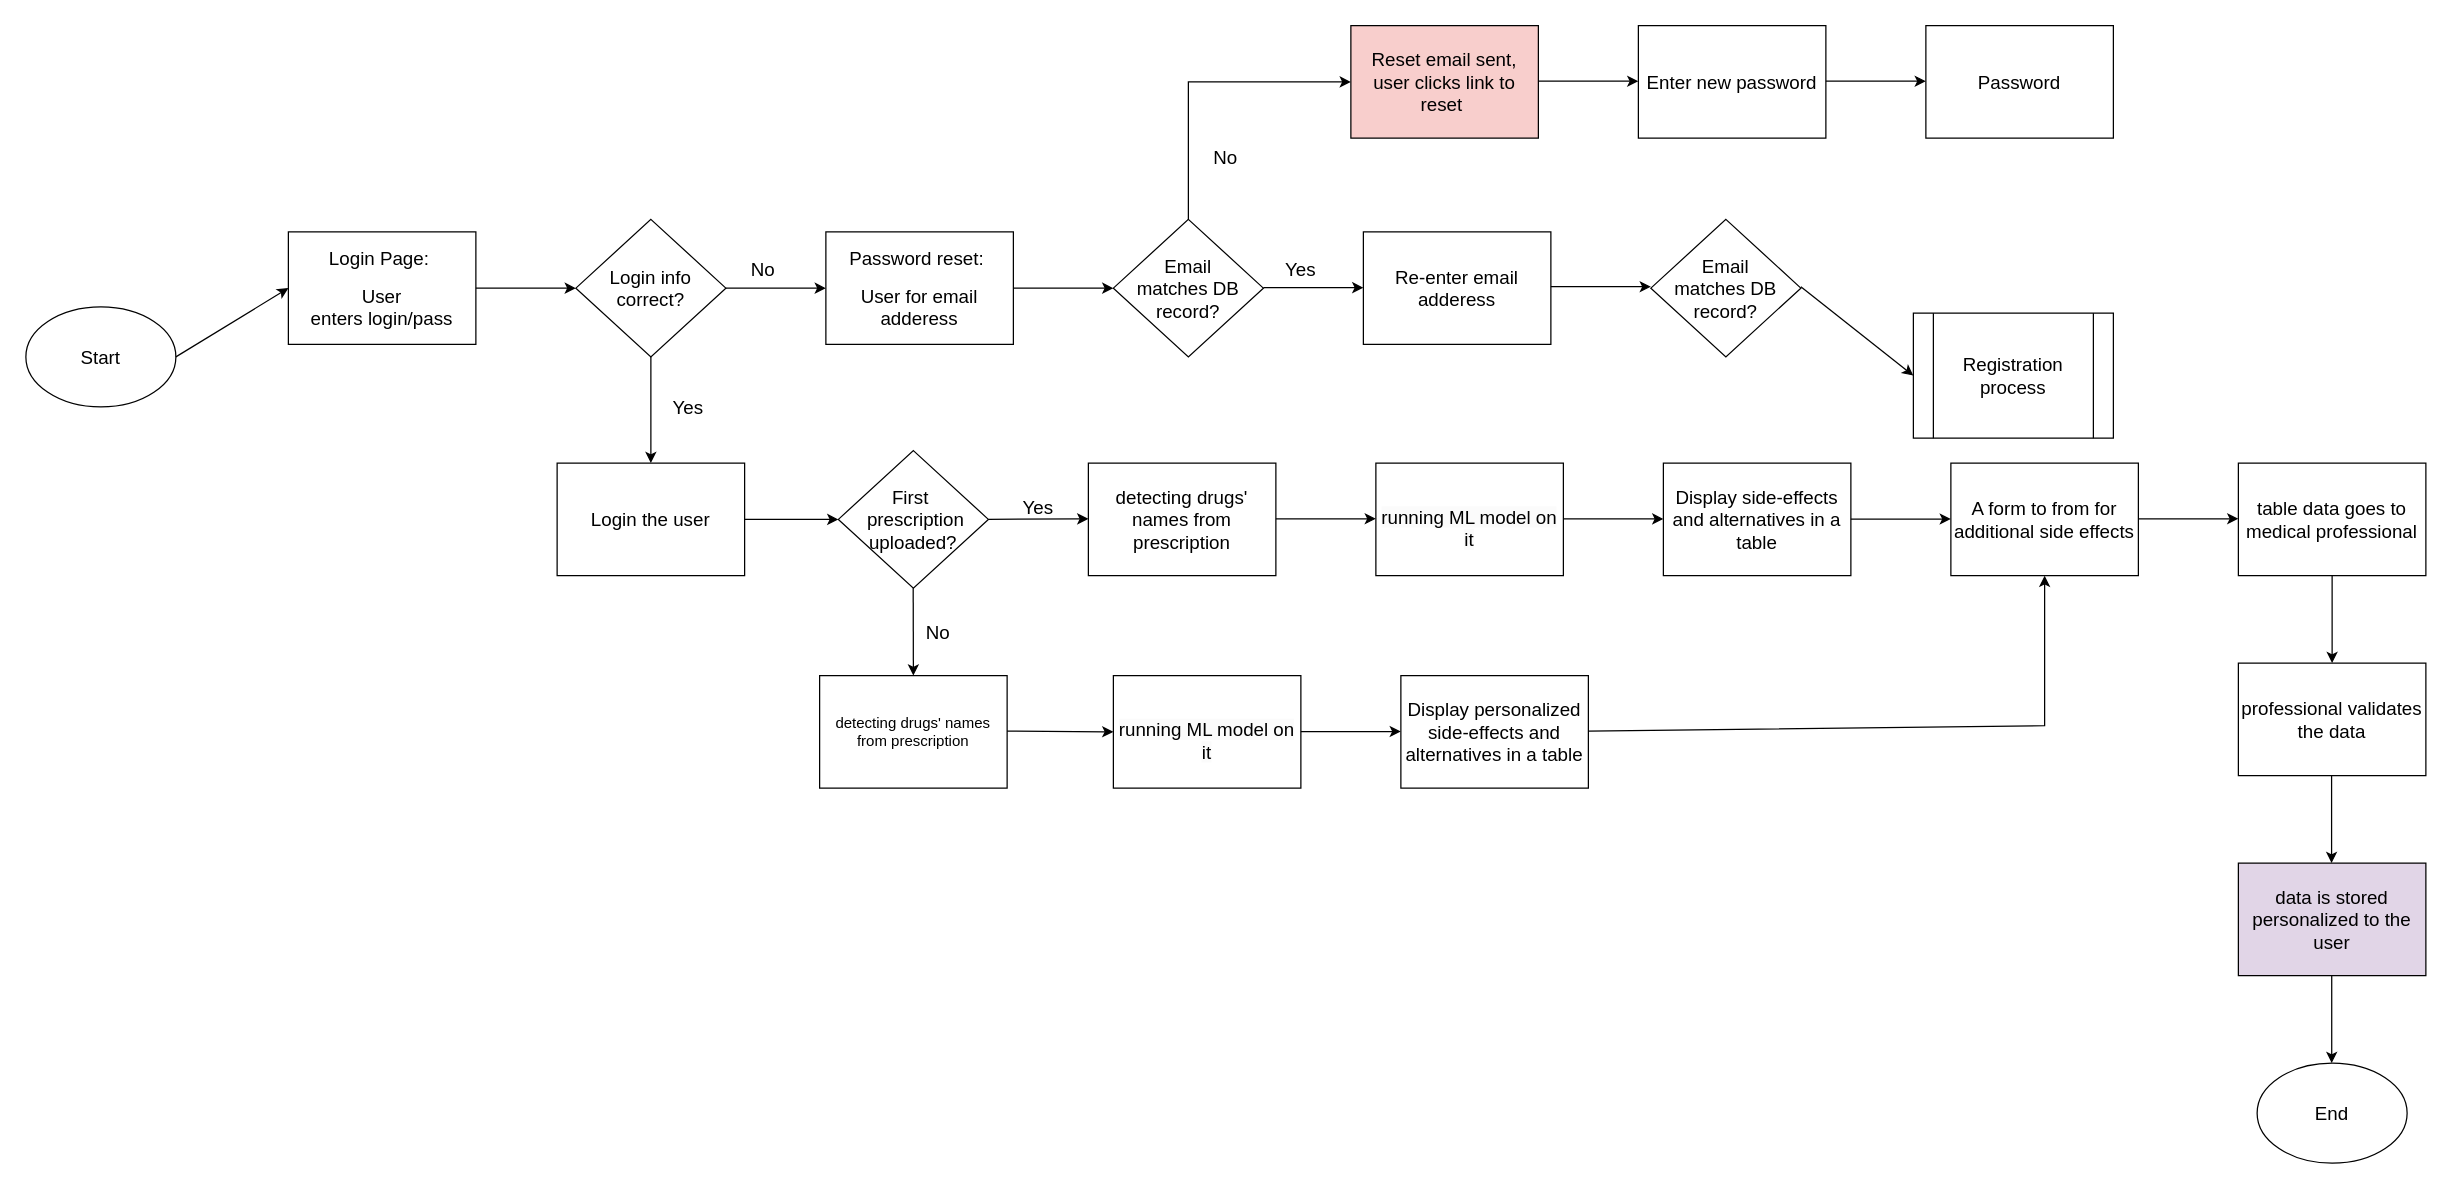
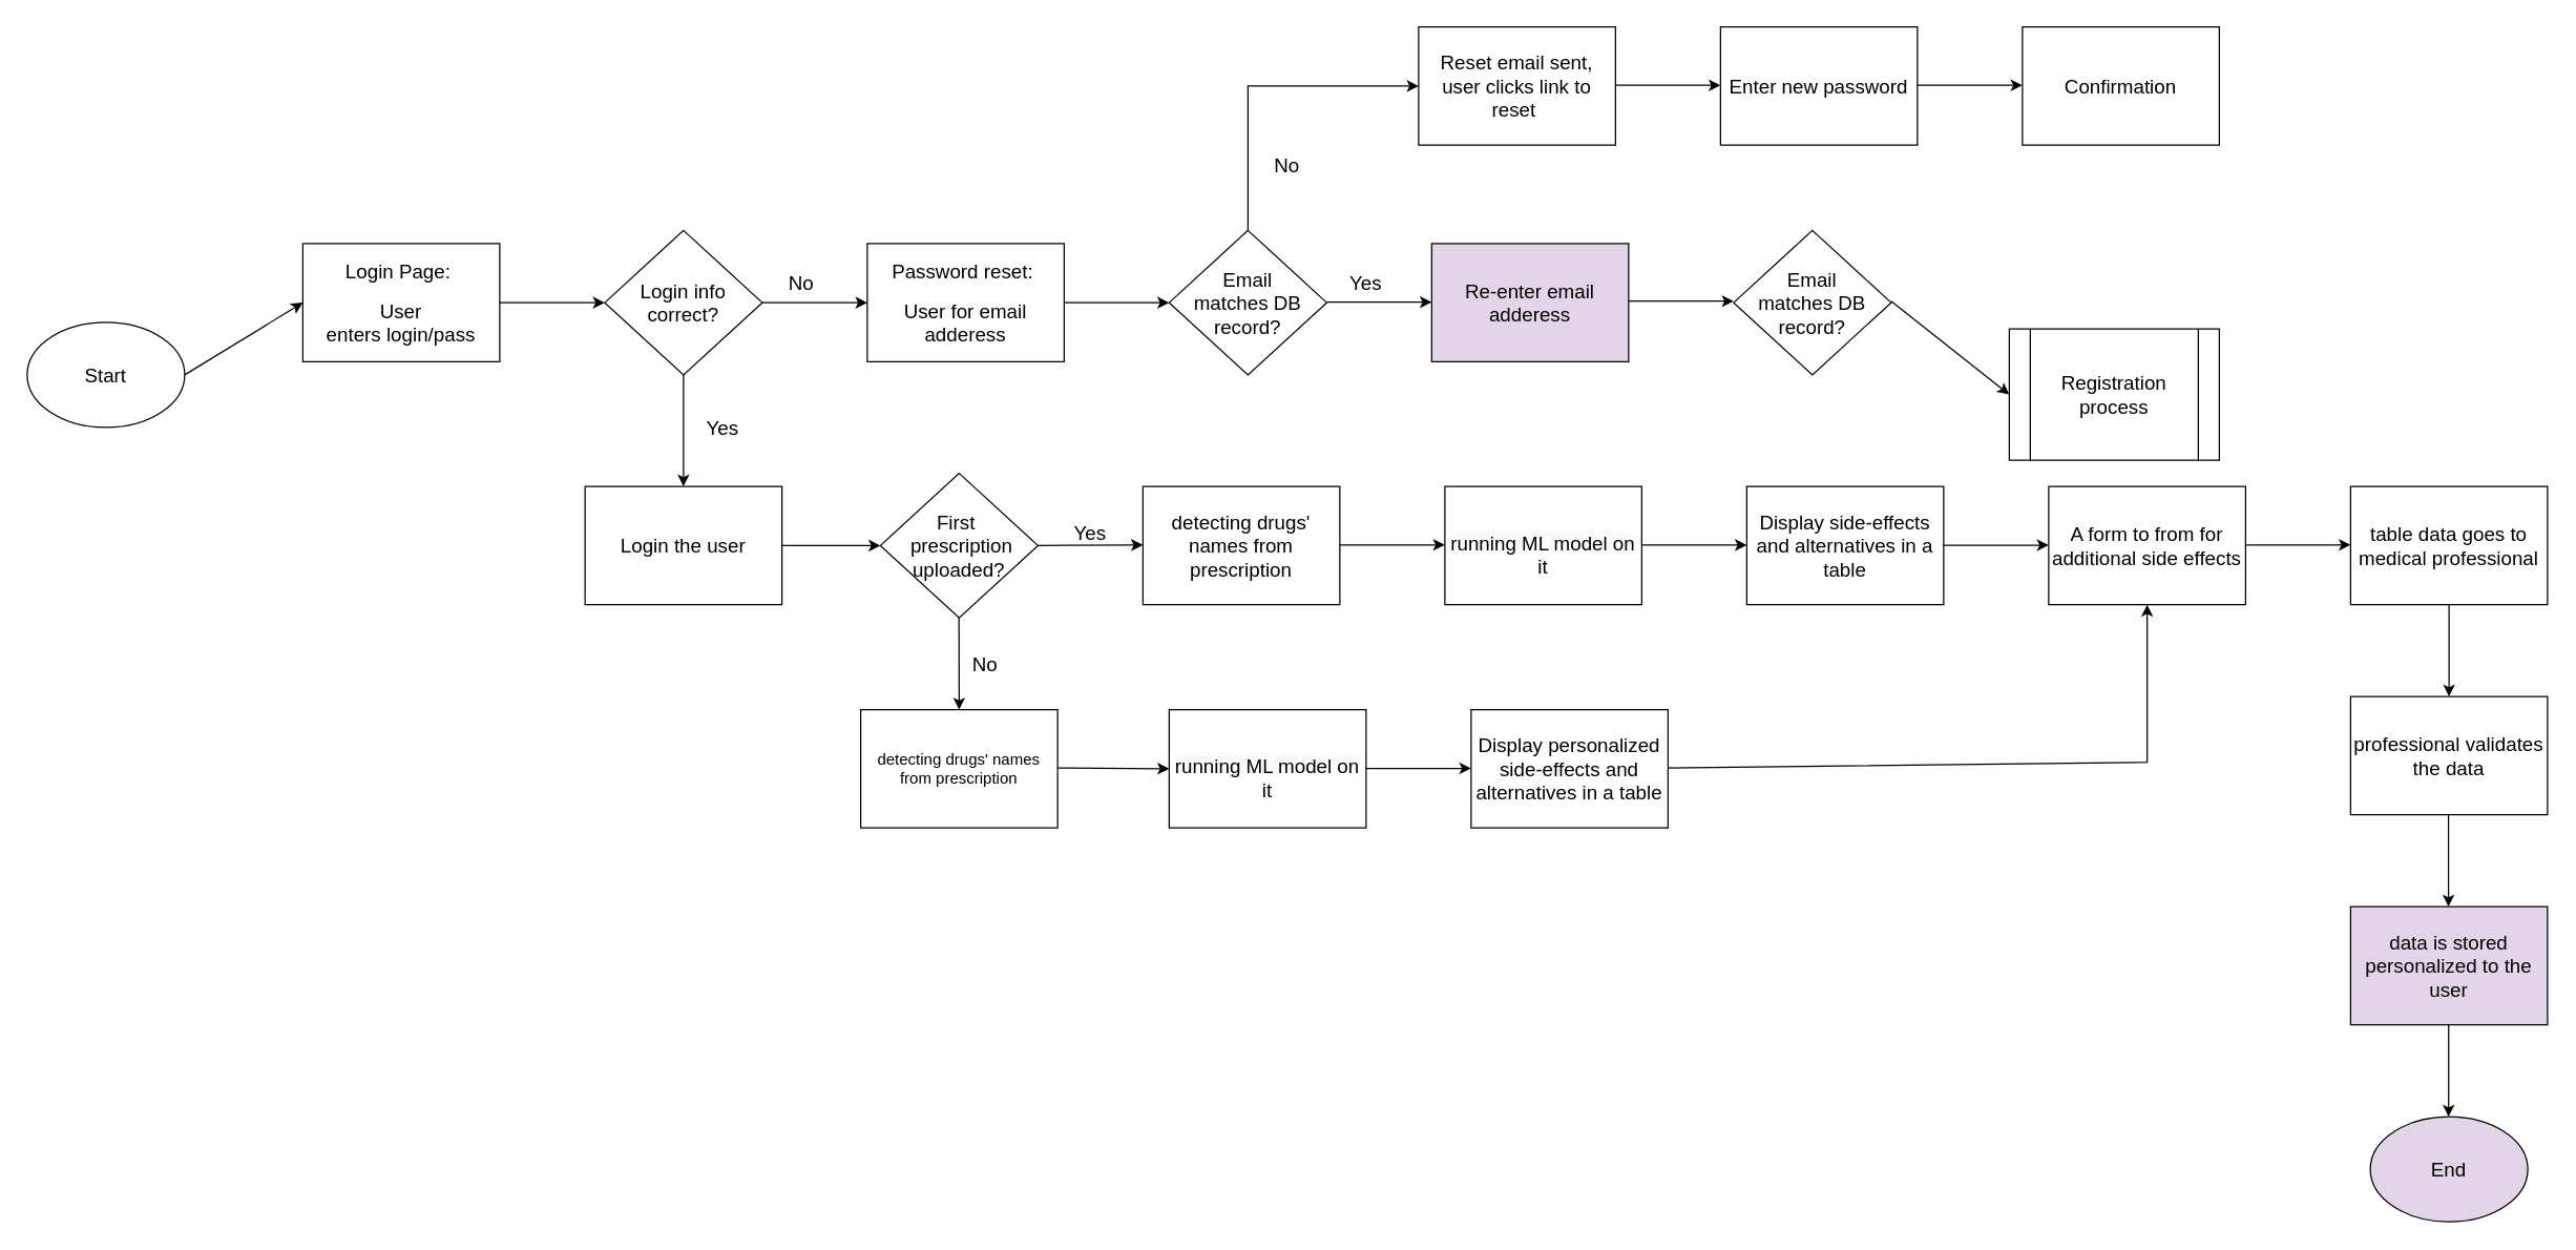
- <mxCell id="16" value="&lt;p&gt;&lt;span style=&quot;font-size: 15px;&quot;&gt;Reset email sent, user clicks link to reset&amp;nbsp;&lt;/span&gt;&lt;/p&gt;" style="rounded=0;whiteSpace=wrap;html=1;fillColor=#f8cecc;" parent="1" vertex="1"><mxGeometry x="1080" y="20" width="150" height="90" as="geometry" /></mxCell>
+ <mxCell id="16" value="&lt;p&gt;&lt;span style=&quot;font-size: 15px;&quot;&gt;Reset email sent, user clicks link to reset&amp;nbsp;&lt;/span&gt;&lt;/p&gt;" style="rounded=0;whiteSpace=wrap;html=1;" parent="1" vertex="1"><mxGeometry x="1080" y="20" width="150" height="90" as="geometry" /></mxCell>
- <mxCell id="24" value="&lt;p&gt;&lt;span style=&quot;font-size: 15px;&quot;&gt;Password&lt;/span&gt;&lt;/p&gt;" style="rounded=0;whiteSpace=wrap;html=1;" parent="1" vertex="1"><mxGeometry x="1540" y="20" width="150" height="90" as="geometry" /></mxCell>
+ <mxCell id="24" value="&lt;p&gt;&lt;span style=&quot;font-size: 15px;&quot;&gt;Confirmation&lt;/span&gt;&lt;/p&gt;" style="rounded=0;whiteSpace=wrap;html=1;" parent="1" vertex="1"><mxGeometry x="1540" y="20" width="150" height="90" as="geometry" /></mxCell>
- <mxCell id="14" value="&lt;p&gt;&lt;span style=&quot;font-size: 15px; background-color: initial;&quot;&gt;Re-enter email adderess&lt;/span&gt;&lt;br&gt;&lt;/p&gt;" style="rounded=0;whiteSpace=wrap;html=1;" parent="1" vertex="1"><mxGeometry x="1090" y="185" width="150" height="90" as="geometry" /></mxCell>
+ <mxCell id="14" value="&lt;p&gt;&lt;span style=&quot;font-size: 15px; background-color: initial;&quot;&gt;Re-enter email adderess&lt;/span&gt;&lt;br&gt;&lt;/p&gt;" style="rounded=0;whiteSpace=wrap;html=1;fillColor=#e1d5e7;" parent="1" vertex="1"><mxGeometry x="1090" y="185" width="150" height="90" as="geometry" /></mxCell>
- <mxCell id="54" value="&lt;p&gt;&lt;font style=&quot;font-size: 15px;&quot;&gt;End&lt;/font&gt;&lt;/p&gt;" style="ellipse;whiteSpace=wrap;html=1;" vertex="1" parent="1"><mxGeometry x="1805" y="850" width="120" height="80" as="geometry" /></mxCell>
+ <mxCell id="54" value="&lt;p&gt;&lt;font style=&quot;font-size: 15px;&quot;&gt;End&lt;/font&gt;&lt;/p&gt;" style="ellipse;whiteSpace=wrap;html=1;fillColor=#e1d5e7;" vertex="1" parent="1"><mxGeometry x="1805" y="850" width="120" height="80" as="geometry" /></mxCell>
